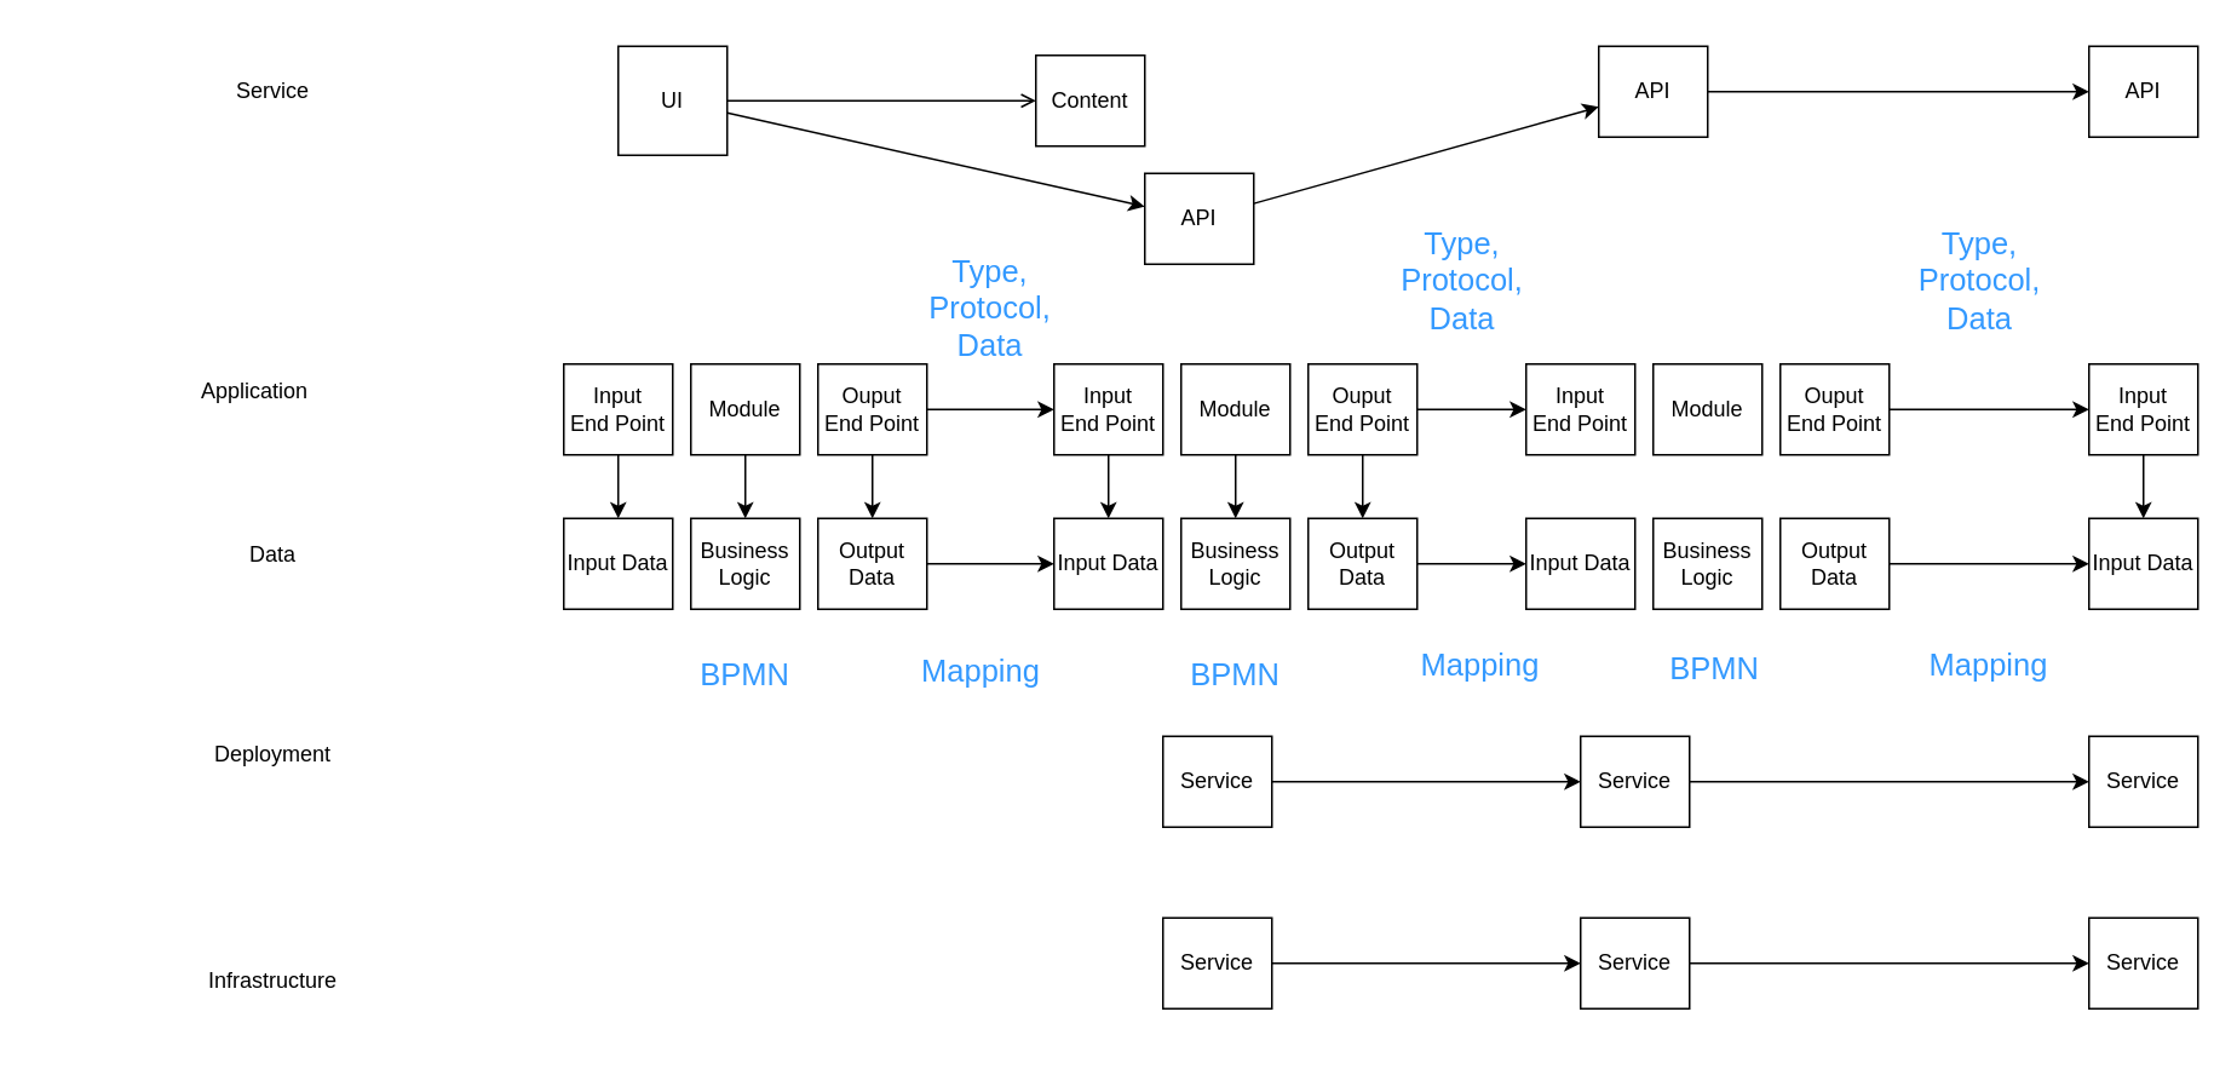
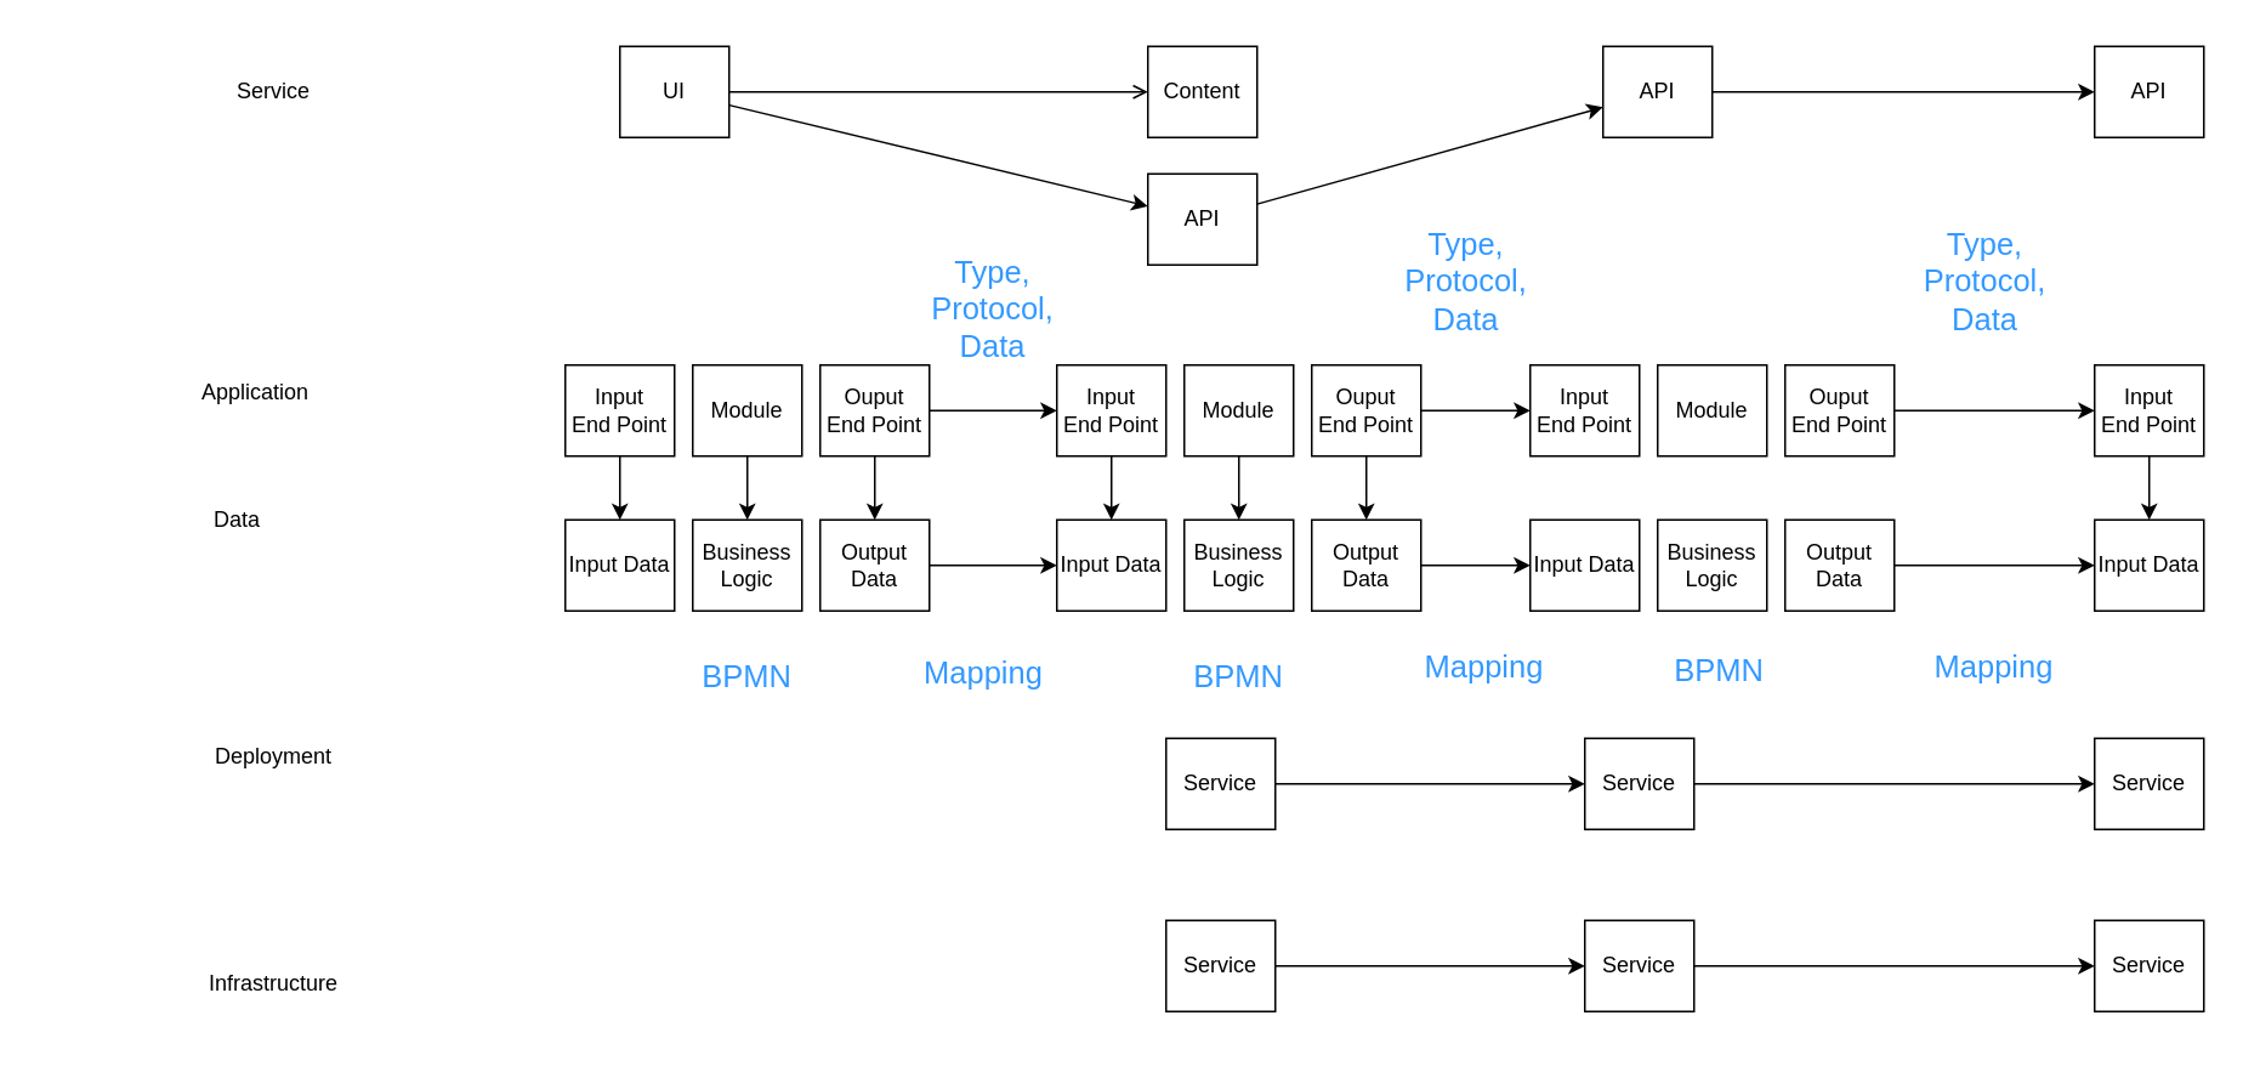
- <mxCell id="4" value="UI" style="rounded=0;whiteSpace=wrap;html=1;" vertex="1" parent="1"><mxGeometry x="340" y="25" width="60" height="60" as="geometry" /></mxCell>
+ <mxCell id="4" value="UI" style="rounded=0;whiteSpace=wrap;html=1;" vertex="1" parent="1"><mxGeometry x="340" y="25" width="60" height="50" as="geometry" /></mxCell>
- <mxCell id="5" value="Content" style="rounded=0;whiteSpace=wrap;html=1;" vertex="1" parent="1"><mxGeometry x="570" y="30" width="60" height="50" as="geometry" /></mxCell>
+ <mxCell id="5" value="Content" style="rounded=0;whiteSpace=wrap;html=1;" vertex="1" parent="1"><mxGeometry x="630" y="25" width="60" height="50" as="geometry" /></mxCell>
- <mxCell id="14" value="Data" style="text;html=1;strokeColor=none;fillColor=none;align=center;verticalAlign=middle;whiteSpace=wrap;rounded=0;" vertex="1" parent="1"><mxGeometry x="30" y="275" width="240" height="60" as="geometry" /></mxCell>
+ <mxCell id="14" value="Data" style="text;html=1;strokeColor=none;fillColor=none;align=center;verticalAlign=middle;whiteSpace=wrap;rounded=0;" vertex="1" parent="1"><mxGeometry x="10" y="255" width="240" height="60" as="geometry" /></mxCell>
